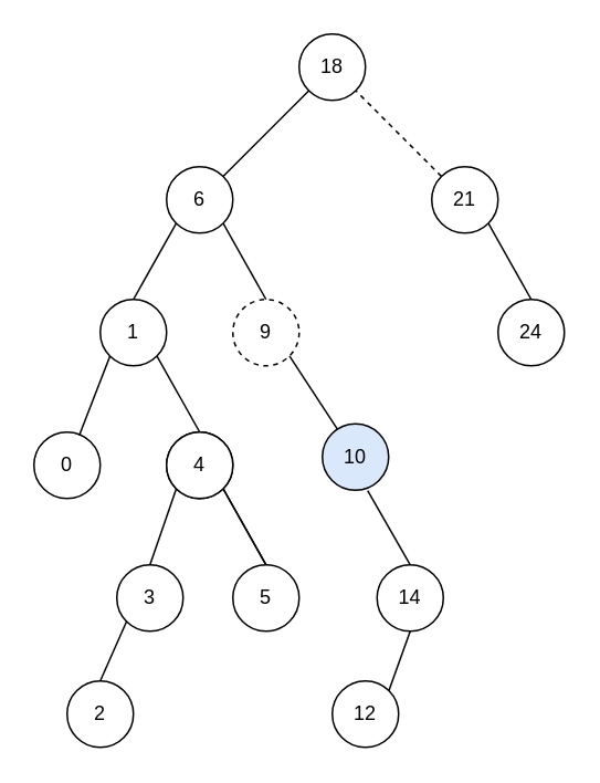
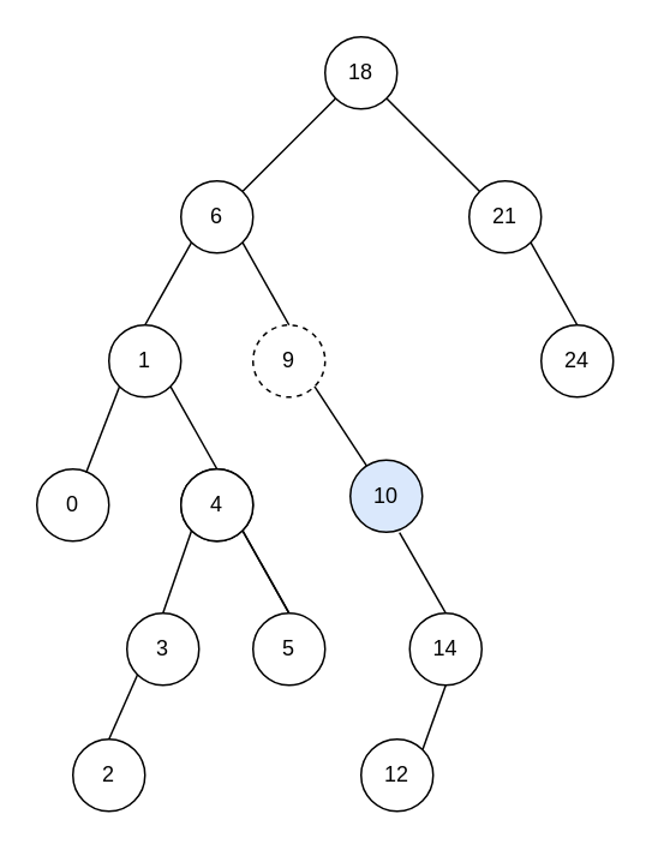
- <mxCell id="12" value="" style="endArrow=none;html=1;rounded=0;entryX=1;entryY=1;entryDx=0;entryDy=0;dashed=1;" parent="1" source="4" target="2" edge="1"><mxGeometry width="50" height="50" relative="1" as="geometry"><mxPoint x="200" y="230" as="sourcePoint" /><mxPoint x="250" y="180" as="targetPoint" /></mxGeometry></mxCell>
+ <mxCell id="12" value="" style="endArrow=none;html=1;rounded=0;entryX=1;entryY=1;entryDx=0;entryDy=0;" parent="1" source="4" target="2" edge="1"><mxGeometry width="50" height="50" relative="1" as="geometry"><mxPoint x="200" y="230" as="sourcePoint" /><mxPoint x="250" y="180" as="targetPoint" /></mxGeometry></mxCell>
